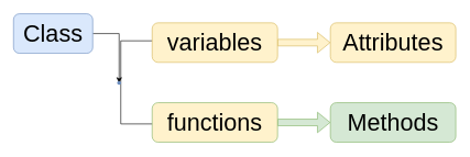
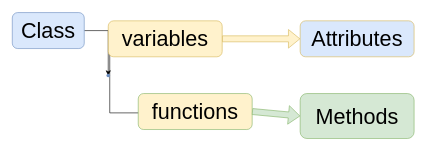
- <mxCell id="5" value="&lt;font style=&quot;font-size: 36px&quot;&gt;variables&lt;/font&gt;" style="rounded=1;whiteSpace=wrap;html=1;fillColor=#fff2cc;strokeColor=#d6b656;" parent="1" vertex="1"><mxGeometry x="230" y="34" width="190" height="60" as="geometry" /></mxCell>
+ <mxCell id="5" value="&lt;font style=&quot;font-size: 36px&quot;&gt;variables&lt;/font&gt;" style="rounded=1;whiteSpace=wrap;html=1;fillColor=#fff2cc;strokeColor=#d6b656;" parent="1" vertex="1"><mxGeometry x="180" y="34" width="190" height="60" as="geometry" /></mxCell>
- <mxCell id="8" value="&lt;font style=&quot;font-size: 36px&quot;&gt;Attributes&lt;/font&gt;" style="rounded=1;whiteSpace=wrap;html=1;fillColor=#fff2cc;strokeColor=#d6b656;" vertex="1" parent="1"><mxGeometry x="500" y="34" width="190" height="60" as="geometry" /></mxCell>
+ <mxCell id="8" value="&lt;font style=&quot;font-size: 36px&quot;&gt;Attributes&lt;/font&gt;" style="rounded=1;whiteSpace=wrap;html=1;fillColor=#dae8fc;strokeColor=#d6b656;" vertex="1" parent="1"><mxGeometry x="500" y="34" width="190" height="60" as="geometry" /></mxCell>
- <mxCell id="9" value="&lt;font style=&quot;font-size: 36px&quot;&gt;Methods&lt;/font&gt;" style="rounded=1;whiteSpace=wrap;html=1;fillColor=#d5e8d4;strokeColor=#82b366;" vertex="1" parent="1"><mxGeometry x="500" y="155.25" width="190" height="60" as="geometry" /></mxCell>
+ <mxCell id="9" value="&lt;font style=&quot;font-size: 36px&quot;&gt;Methods&lt;/font&gt;" style="rounded=1;whiteSpace=wrap;html=1;fillColor=#d5e8d4;strokeColor=#82b366;" vertex="1" parent="1"><mxGeometry x="500" y="155.25" width="190" height="75" as="geometry" /></mxCell>
